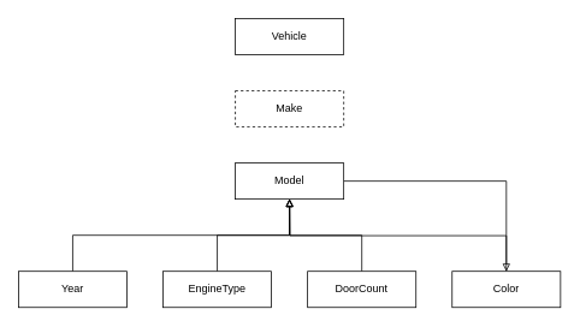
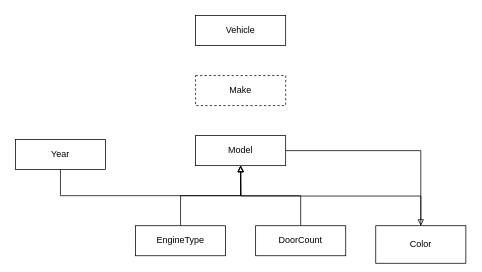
- <mxCell id="3" value="Year" style="rounded=0;whiteSpace=wrap;html=1;" vertex="1" parent="1"><mxGeometry x="20" y="300" width="120" height="40" as="geometry" /></mxCell>
+ <mxCell id="3" value="Year" style="rounded=0;whiteSpace=wrap;html=1;" vertex="1" parent="1"><mxGeometry x="20" y="185" width="120" height="40" as="geometry" /></mxCell>
- <mxCell id="9" value="Color" style="rounded=0;whiteSpace=wrap;html=1;" vertex="1" parent="1"><mxGeometry x="500" y="300" width="120" height="40" as="geometry" /></mxCell>
+ <mxCell id="9" value="Color" style="rounded=0;whiteSpace=wrap;html=1;" vertex="1" parent="1"><mxGeometry x="500" y="300" width="120" height="50" as="geometry" /></mxCell>
